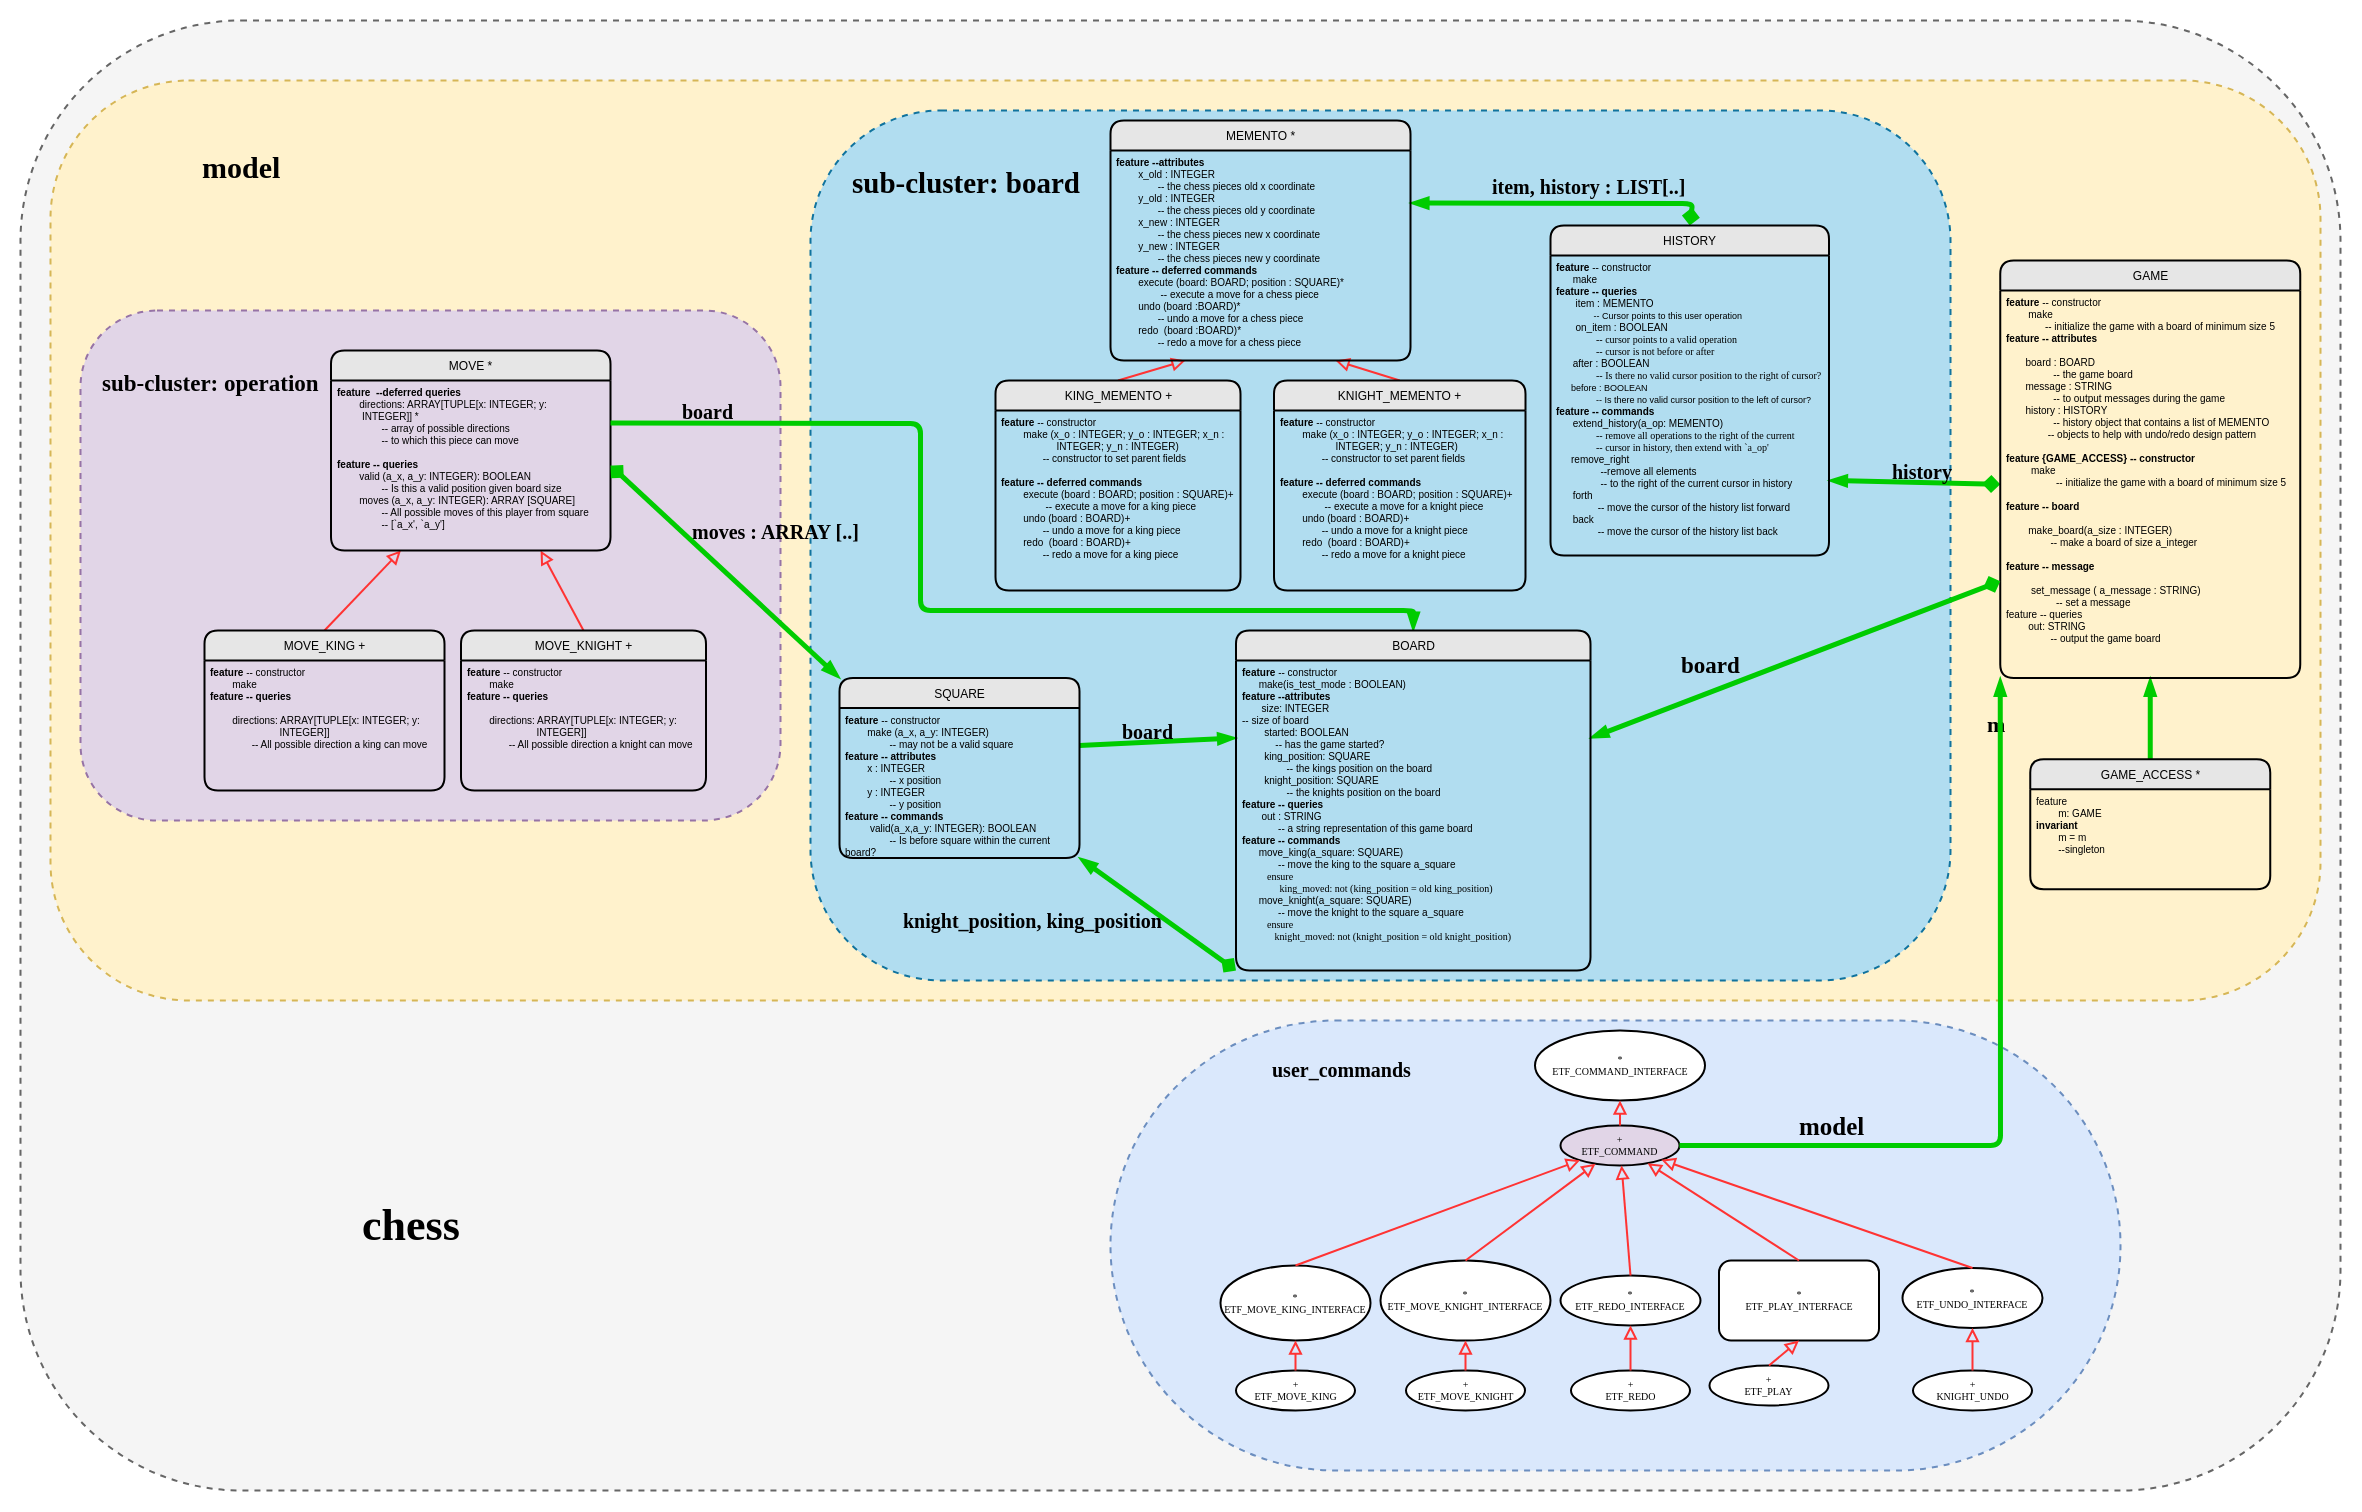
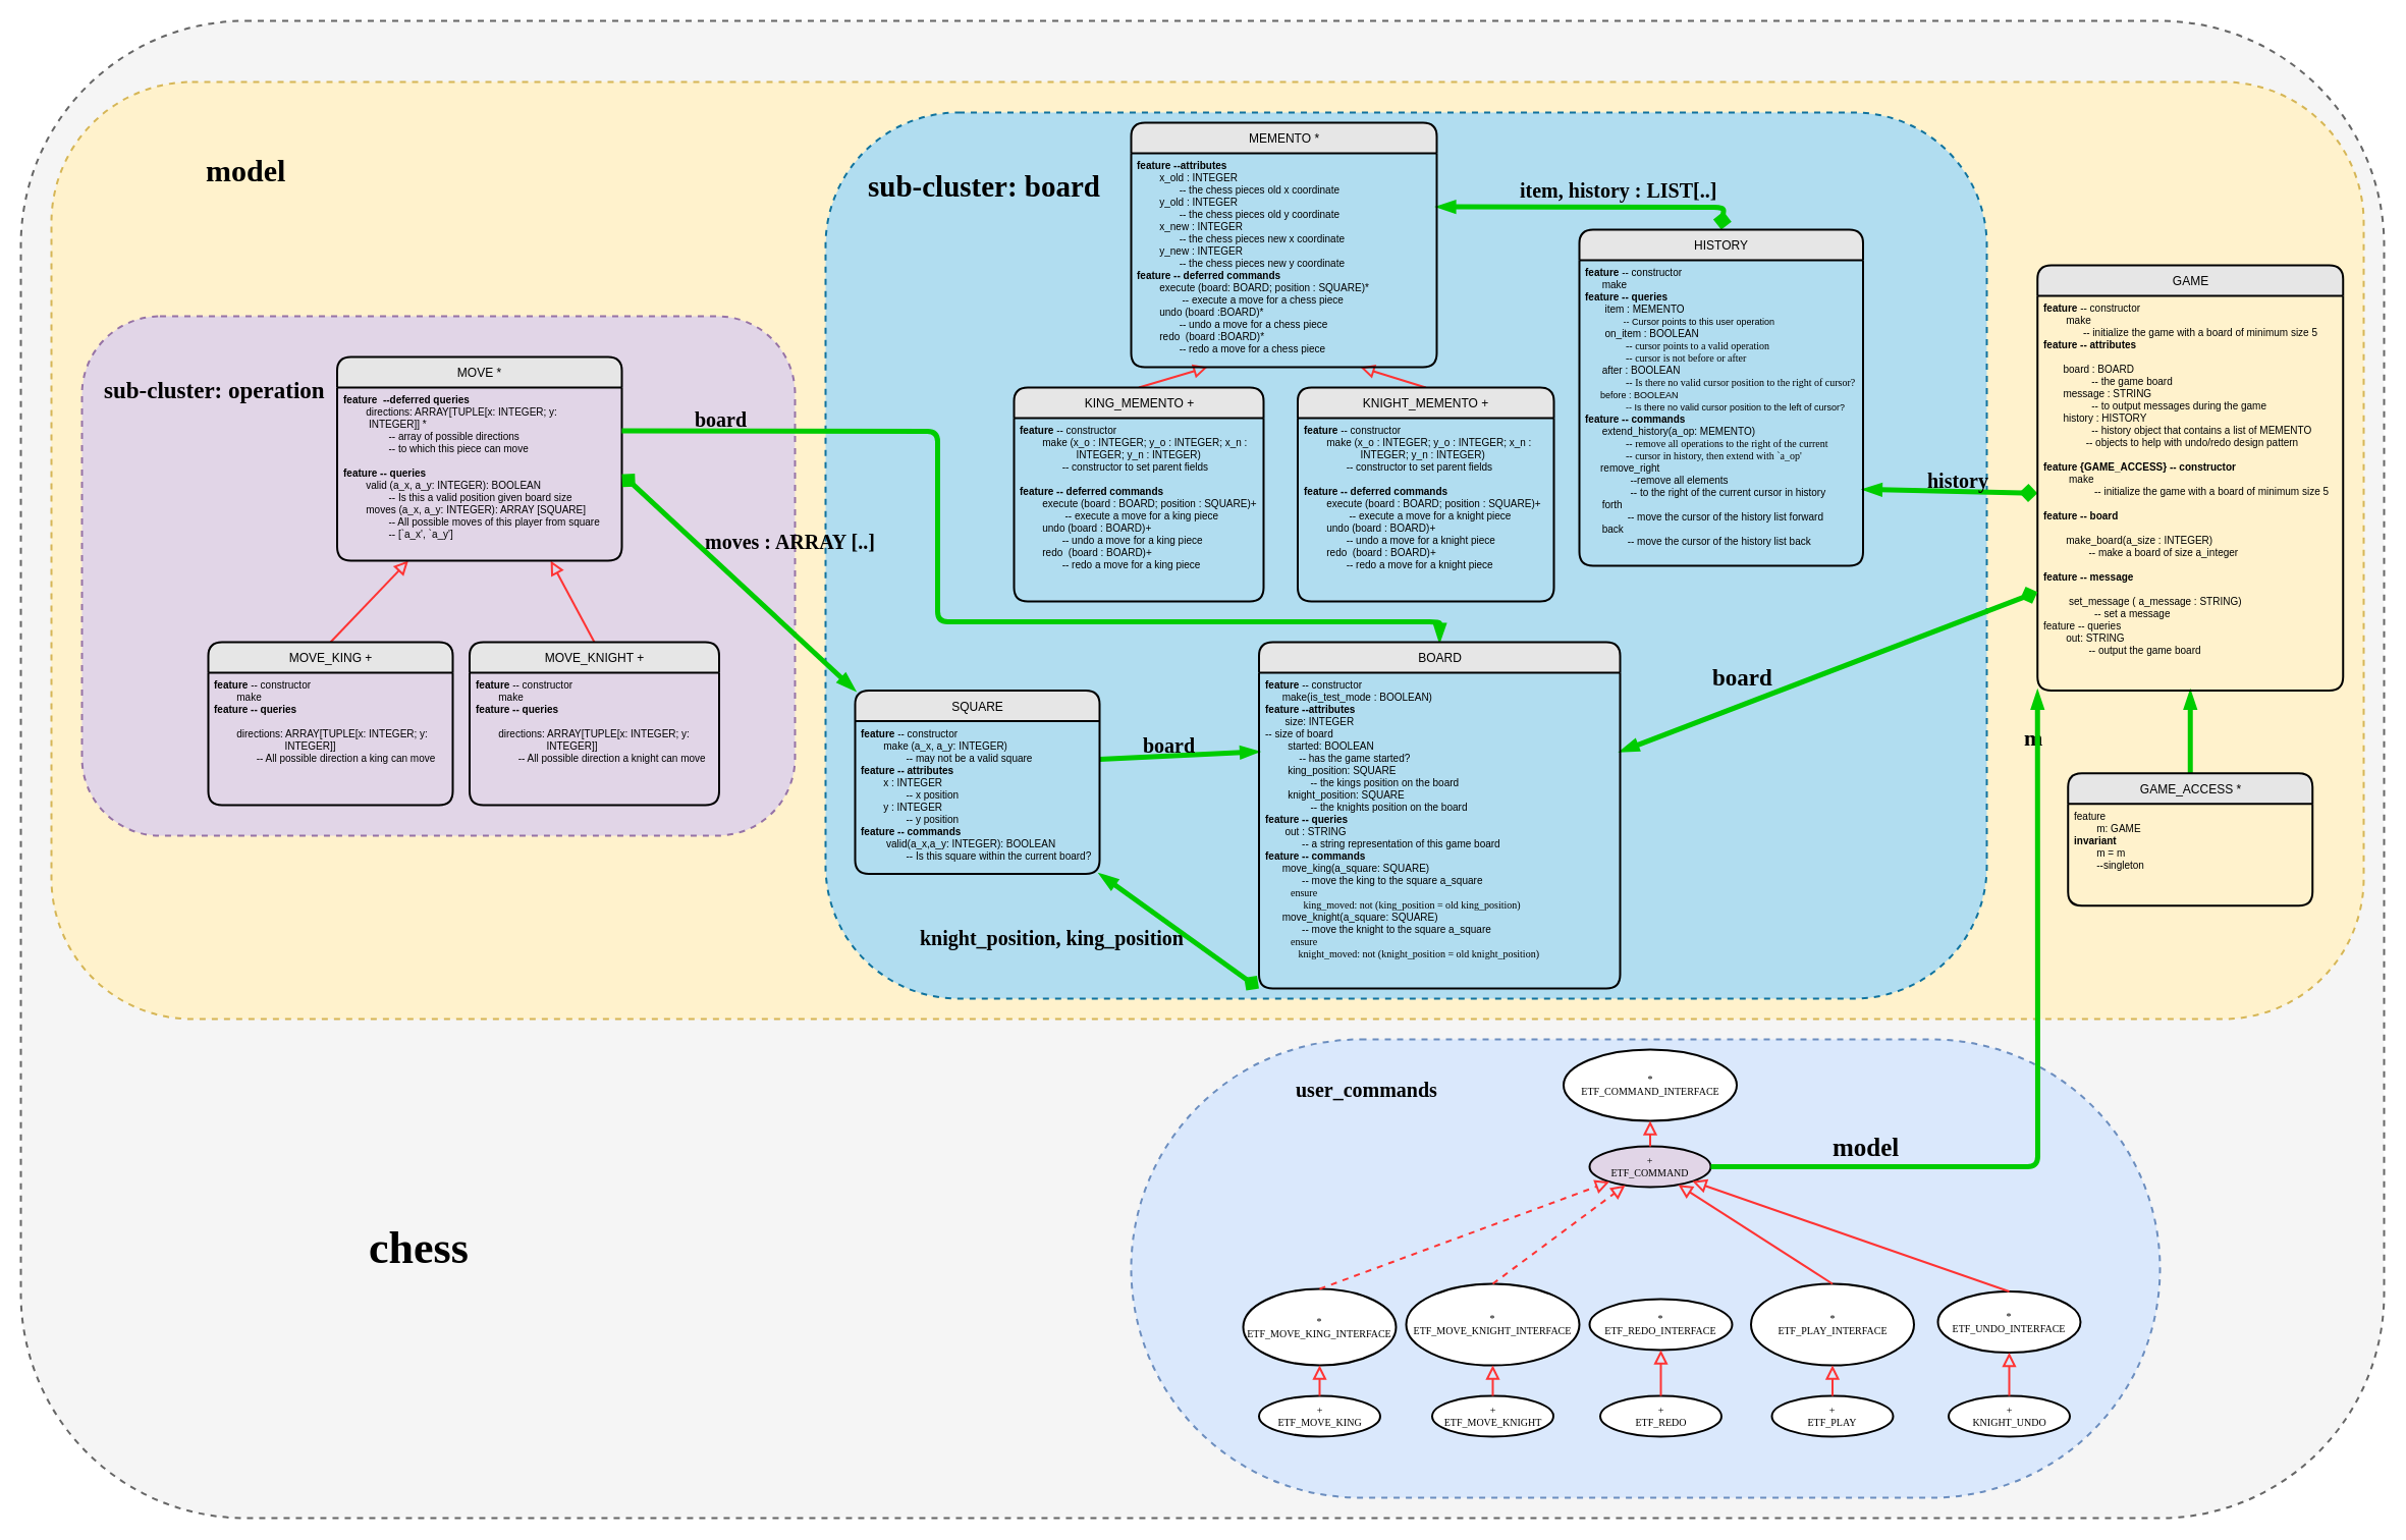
- <mxCell id="63" value="&lt;div&gt;&lt;b style=&quot;font-family: &amp;#34;helvetica&amp;#34;&quot;&gt;feature&lt;/b&gt;&lt;span style=&quot;font-family: &amp;#34;helvetica&amp;#34;&quot;&gt;&amp;nbsp;-- constructor&lt;/span&gt;&lt;br style=&quot;font-family: &amp;#34;helvetica&amp;#34;&quot;&gt;&lt;div&gt;&lt;font face=&quot;Helvetica&quot;&gt;&lt;span style=&quot;font-weight: bold ; white-space: pre&quot;&gt;&#09;&lt;/span&gt;make&amp;nbsp;&lt;/font&gt;&lt;span&gt;&lt;font face=&quot;Helvetica&quot;&gt;(a_x, a_y: INTEGER)&lt;/font&gt;&lt;/span&gt;&lt;/div&gt;&lt;div&gt;&lt;font face=&quot;Helvetica&quot;&gt;&lt;span style=&quot;white-space: pre&quot;&gt;&#09;&#09;&lt;/span&gt;&lt;span&gt;-- may not be a valid square&lt;/span&gt;&amp;nbsp;&lt;/font&gt;&lt;/div&gt;&lt;/div&gt;&lt;div&gt;&lt;font face=&quot;helvetica&quot;&gt;&lt;b&gt;feature -- attributes&lt;/b&gt;&lt;/font&gt;&lt;/div&gt;&lt;div&gt;&lt;font face=&quot;helvetica&quot;&gt;&lt;div&gt;&lt;span style=&quot;white-space: pre&quot;&gt;&#09;&lt;/span&gt;x : INTEGER&lt;/div&gt;&lt;div&gt;&lt;span style=&quot;white-space: pre&quot;&gt;&#09;&#09;&lt;/span&gt;-- x position&lt;/div&gt;&lt;div&gt;&lt;span style=&quot;white-space: pre&quot;&gt;&#09;&lt;/span&gt;y : INTEGER&lt;/div&gt;&lt;div&gt;&lt;span style=&quot;white-space: pre&quot;&gt;&#09;&#09;&lt;/span&gt;-- y position&lt;/div&gt;&lt;div&gt;&lt;b&gt;feature -- commands&lt;/b&gt;&lt;/div&gt;&lt;div&gt;&lt;span&gt;&amp;nbsp; &amp;nbsp; &amp;nbsp; &amp;nbsp; &amp;nbsp;valid(a_x,a_y: INTEGER): BOOLEAN&lt;/span&gt;&lt;br&gt;&lt;/div&gt;&lt;div&gt;&lt;div&gt;&lt;span style=&quot;white-space: pre&quot;&gt;&#09;&#09;&lt;/span&gt;-- Is before square within the current board?&lt;/div&gt;&lt;/div&gt;&lt;/font&gt;&lt;/div&gt;" style="whiteSpace=wrap;html=1;align=left;strokeColor=none;fillColor=none;spacingLeft=4;fontSize=10;verticalAlign=top;resizable=0;rotatable=0;part=1;fontFamily=Verdena;" parent="62" vertex="1"><mxGeometry y="30" width="240" height="150" as="geometry" /></mxCell>
+ <mxCell id="63" value="&lt;div&gt;&lt;b style=&quot;font-family: &amp;#34;helvetica&amp;#34;&quot;&gt;feature&lt;/b&gt;&lt;span style=&quot;font-family: &amp;#34;helvetica&amp;#34;&quot;&gt;&amp;nbsp;-- constructor&lt;/span&gt;&lt;br style=&quot;font-family: &amp;#34;helvetica&amp;#34;&quot;&gt;&lt;div&gt;&lt;font face=&quot;Helvetica&quot;&gt;&lt;span style=&quot;font-weight: bold ; white-space: pre&quot;&gt;&#09;&lt;/span&gt;make&amp;nbsp;&lt;/font&gt;&lt;span&gt;&lt;font face=&quot;Helvetica&quot;&gt;(a_x, a_y: INTEGER)&lt;/font&gt;&lt;/span&gt;&lt;/div&gt;&lt;div&gt;&lt;font face=&quot;Helvetica&quot;&gt;&lt;span style=&quot;white-space: pre&quot;&gt;&#09;&#09;&lt;/span&gt;&lt;span&gt;-- may not be a valid square&lt;/span&gt;&amp;nbsp;&lt;/font&gt;&lt;/div&gt;&lt;/div&gt;&lt;div&gt;&lt;font face=&quot;helvetica&quot;&gt;&lt;b&gt;feature -- attributes&lt;/b&gt;&lt;/font&gt;&lt;/div&gt;&lt;div&gt;&lt;font face=&quot;helvetica&quot;&gt;&lt;div&gt;&lt;span style=&quot;white-space: pre&quot;&gt;&#09;&lt;/span&gt;x : INTEGER&lt;/div&gt;&lt;div&gt;&lt;span style=&quot;white-space: pre&quot;&gt;&#09;&#09;&lt;/span&gt;-- x position&lt;/div&gt;&lt;div&gt;&lt;span style=&quot;white-space: pre&quot;&gt;&#09;&lt;/span&gt;y : INTEGER&lt;/div&gt;&lt;div&gt;&lt;span style=&quot;white-space: pre&quot;&gt;&#09;&#09;&lt;/span&gt;-- y position&lt;/div&gt;&lt;div&gt;&lt;b&gt;feature -- commands&lt;/b&gt;&lt;/div&gt;&lt;div&gt;&lt;span&gt;&amp;nbsp; &amp;nbsp; &amp;nbsp; &amp;nbsp; &amp;nbsp;valid(a_x,a_y: INTEGER): BOOLEAN&lt;/span&gt;&lt;br&gt;&lt;/div&gt;&lt;div&gt;&lt;div&gt;&lt;span style=&quot;white-space: pre&quot;&gt;&#09;&#09;&lt;/span&gt;-- Is this square within the current board?&lt;/div&gt;&lt;/div&gt;&lt;/font&gt;&lt;/div&gt;" style="whiteSpace=wrap;html=1;align=left;strokeColor=none;fillColor=none;spacingLeft=4;fontSize=10;verticalAlign=top;resizable=0;rotatable=0;part=1;fontFamily=Verdena;" parent="62" vertex="1"><mxGeometry y="30" width="240" height="150" as="geometry" /></mxCell>
- <mxCell id="32" value="" style="endArrow=block;html=1;strokeColor=#FF3333;strokeWidth=2;endFill=0;endSize=9;exitX=0.5;exitY=0;exitDx=0;exitDy=0;" parent="1" source="29" target="13" edge="1"><mxGeometry width="50" height="50" relative="1" as="geometry"><mxPoint x="1392.75" y="838.75" as="sourcePoint" /><mxPoint x="1851.25" y="768.75" as="targetPoint" /></mxGeometry></mxCell>
+ <mxCell id="32" value="" style="endArrow=block;html=1;strokeColor=#FF3333;strokeWidth=2;endFill=0;endSize=9;exitX=0.5;exitY=0;exitDx=0;exitDy=0;dashed=1;" parent="1" source="29" target="13" edge="1"><mxGeometry width="50" height="50" relative="1" as="geometry"><mxPoint x="1392.75" y="838.75" as="sourcePoint" /><mxPoint x="1851.25" y="768.75" as="targetPoint" /></mxGeometry></mxCell>
- <mxCell id="33" value="" style="endArrow=block;html=1;strokeColor=#FF3333;strokeWidth=2;endFill=0;endSize=9;exitX=0.5;exitY=0;exitDx=0;exitDy=0;" parent="1" source="28" target="13" edge="1"><mxGeometry width="50" height="50" relative="1" as="geometry"><mxPoint x="961.5" y="890" as="sourcePoint" /><mxPoint x="1410" y="820" as="targetPoint" /></mxGeometry></mxCell>
+ <mxCell id="33" value="" style="endArrow=block;html=1;strokeColor=#FF3333;strokeWidth=2;endFill=0;endSize=9;exitX=0.5;exitY=0;exitDx=0;exitDy=0;dashed=1;" parent="1" source="28" target="13" edge="1"><mxGeometry width="50" height="50" relative="1" as="geometry"><mxPoint x="961.5" y="890" as="sourcePoint" /><mxPoint x="1410" y="820" as="targetPoint" /></mxGeometry></mxCell>
- <mxCell id="23" value="" style="endArrow=block;html=1;strokeColor=#FF3333;strokeWidth=2;endFill=0;endSize=9;exitX=0.5;exitY=0;exitDx=0;exitDy=0;" parent="1" source="18" target="13" edge="1"><mxGeometry width="50" height="50" relative="1" as="geometry"><mxPoint x="1641" y="1140" as="sourcePoint" /><mxPoint x="1440" y="850" as="targetPoint" /></mxGeometry></mxCell>
- <mxCell id="17" value="*&lt;br&gt;ETF_PLAY_INTERFACE" style="whiteSpace=wrap;html=1;fontSize=10;fontFamily=Verdena;strokeWidth=2;rounded=1;" parent="1" vertex="1"><mxGeometry x="1718.5" y="1260" width="160" height="80" as="geometry" /></mxCell>
+ <mxCell id="17" value="*&lt;br&gt;ETF_PLAY_INTERFACE" style="ellipse;whiteSpace=wrap;html=1;rounded=1;fontSize=10;fontFamily=Verdena;strokeWidth=2;" parent="1" vertex="1"><mxGeometry x="1718.5" y="1260" width="160" height="80" as="geometry" /></mxCell>
- <mxCell id="14" value="+&lt;br&gt;ETF_PLAY" style="ellipse;whiteSpace=wrap;html=1;rounded=1;fontSize=10;fontFamily=Verdena;strokeWidth=2;" parent="1" vertex="1"><mxGeometry x="1709" y="1365" width="119" height="40" as="geometry" /></mxCell>
+ <mxCell id="14" value="+&lt;br&gt;ETF_PLAY" style="ellipse;whiteSpace=wrap;html=1;rounded=1;fontSize=10;fontFamily=Verdena;strokeWidth=2;" parent="1" vertex="1"><mxGeometry x="1739" y="1370" width="119" height="40" as="geometry" /></mxCell>
